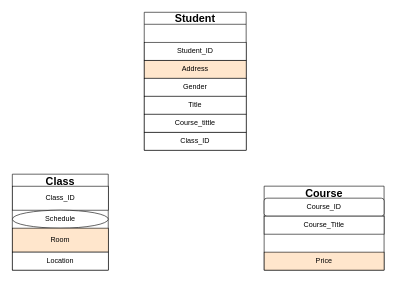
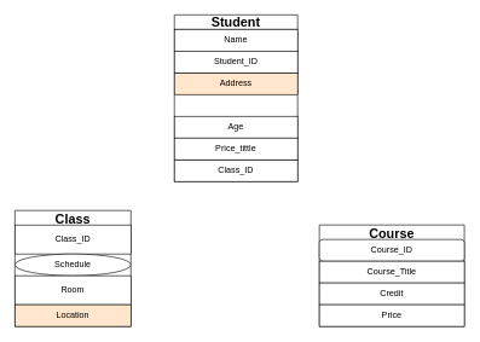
+ <mxCell id="3" value="Name" style="rounded=0;whiteSpace=wrap;html=1;" vertex="1" parent="2"><mxGeometry y="20" width="170" height="30" as="geometry" /></mxCell>
- <mxCell id="5" value="Gender" style="rounded=0;whiteSpace=wrap;html=1;" vertex="1" parent="2"><mxGeometry y="110" width="170" height="30" as="geometry" /></mxCell>
- <mxCell id="7" value="Title" style="rounded=0;whiteSpace=wrap;html=1;" vertex="1" parent="2"><mxGeometry y="140" width="170" height="30" as="geometry" /></mxCell>
+ <mxCell id="7" value="Age" style="rounded=0;whiteSpace=wrap;html=1;" vertex="1" parent="2"><mxGeometry y="140" width="170" height="30" as="geometry" /></mxCell>
- <mxCell id="9" value="Course_tittle" style="rounded=0;whiteSpace=wrap;html=1;" vertex="1" parent="2"><mxGeometry y="170" width="170" height="30" as="geometry" /></mxCell>
+ <mxCell id="9" value="Price_tittle" style="rounded=0;whiteSpace=wrap;html=1;" vertex="1" parent="2"><mxGeometry y="170" width="170" height="30" as="geometry" /></mxCell>
- <mxCell id="18" value="Room" style="rounded=0;whiteSpace=wrap;html=1;fillColor=#ffe6cc;" vertex="1" parent="15"><mxGeometry y="90" width="160" height="40" as="geometry" /></mxCell>
+ <mxCell id="18" value="Room" style="rounded=0;whiteSpace=wrap;html=1;" vertex="1" parent="15"><mxGeometry y="90" width="160" height="40" as="geometry" /></mxCell>
+ <mxCell id="13" value="Credit" style="rounded=0;whiteSpace=wrap;html=1;" vertex="1" parent="10"><mxGeometry y="80" width="200" height="30" as="geometry" /></mxCell>
- <mxCell id="19" value="Location" style="rounded=0;whiteSpace=wrap;html=1;" vertex="1" parent="15"><mxGeometry y="130" width="160" height="30" as="geometry" /></mxCell>
+ <mxCell id="19" value="Location" style="rounded=0;whiteSpace=wrap;html=1;fillColor=#ffe6cc;" vertex="1" parent="15"><mxGeometry y="130" width="160" height="30" as="geometry" /></mxCell>
- <mxCell id="14" value="Price" style="rounded=0;whiteSpace=wrap;html=1;fillColor=#ffe6cc;" vertex="1" parent="10"><mxGeometry y="110" width="200" height="30" as="geometry" /></mxCell>
+ <mxCell id="14" value="Price" style="rounded=0;whiteSpace=wrap;html=1;" vertex="1" parent="10"><mxGeometry y="110" width="200" height="30" as="geometry" /></mxCell>
